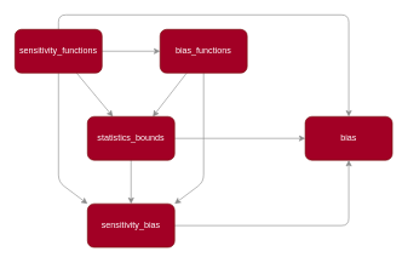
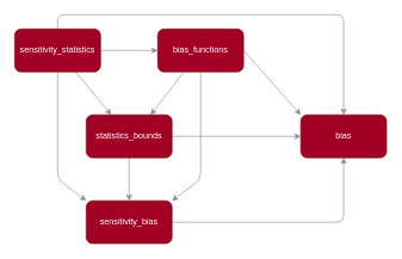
- <mxCell id="6" value="sensitivity_functions" style="rounded=1;whiteSpace=wrap;html=1;fillColor=#a20025;fontColor=#ffffff;strokeColor=#6F0000;" parent="1" vertex="1"><mxGeometry x="20" y="40" width="120" height="60" as="geometry" /></mxCell>
+ <mxCell id="6" value="sensitivity_statistics" style="rounded=1;whiteSpace=wrap;html=1;fillColor=#a20025;fontColor=#ffffff;strokeColor=#6F0000;" parent="1" vertex="1"><mxGeometry x="20" y="40" width="120" height="60" as="geometry" /></mxCell>
+ <mxCell id="8" style="edgeStyle=none;html=1;exitX=1;exitY=0.5;exitDx=0;exitDy=0;entryX=0;entryY=0;entryDx=0;entryDy=0;sketch=0;shadow=0;strokeColor=#8A8A8A;" parent="1" source="10" target="16" edge="1"><mxGeometry relative="1" as="geometry" /></mxCell>
